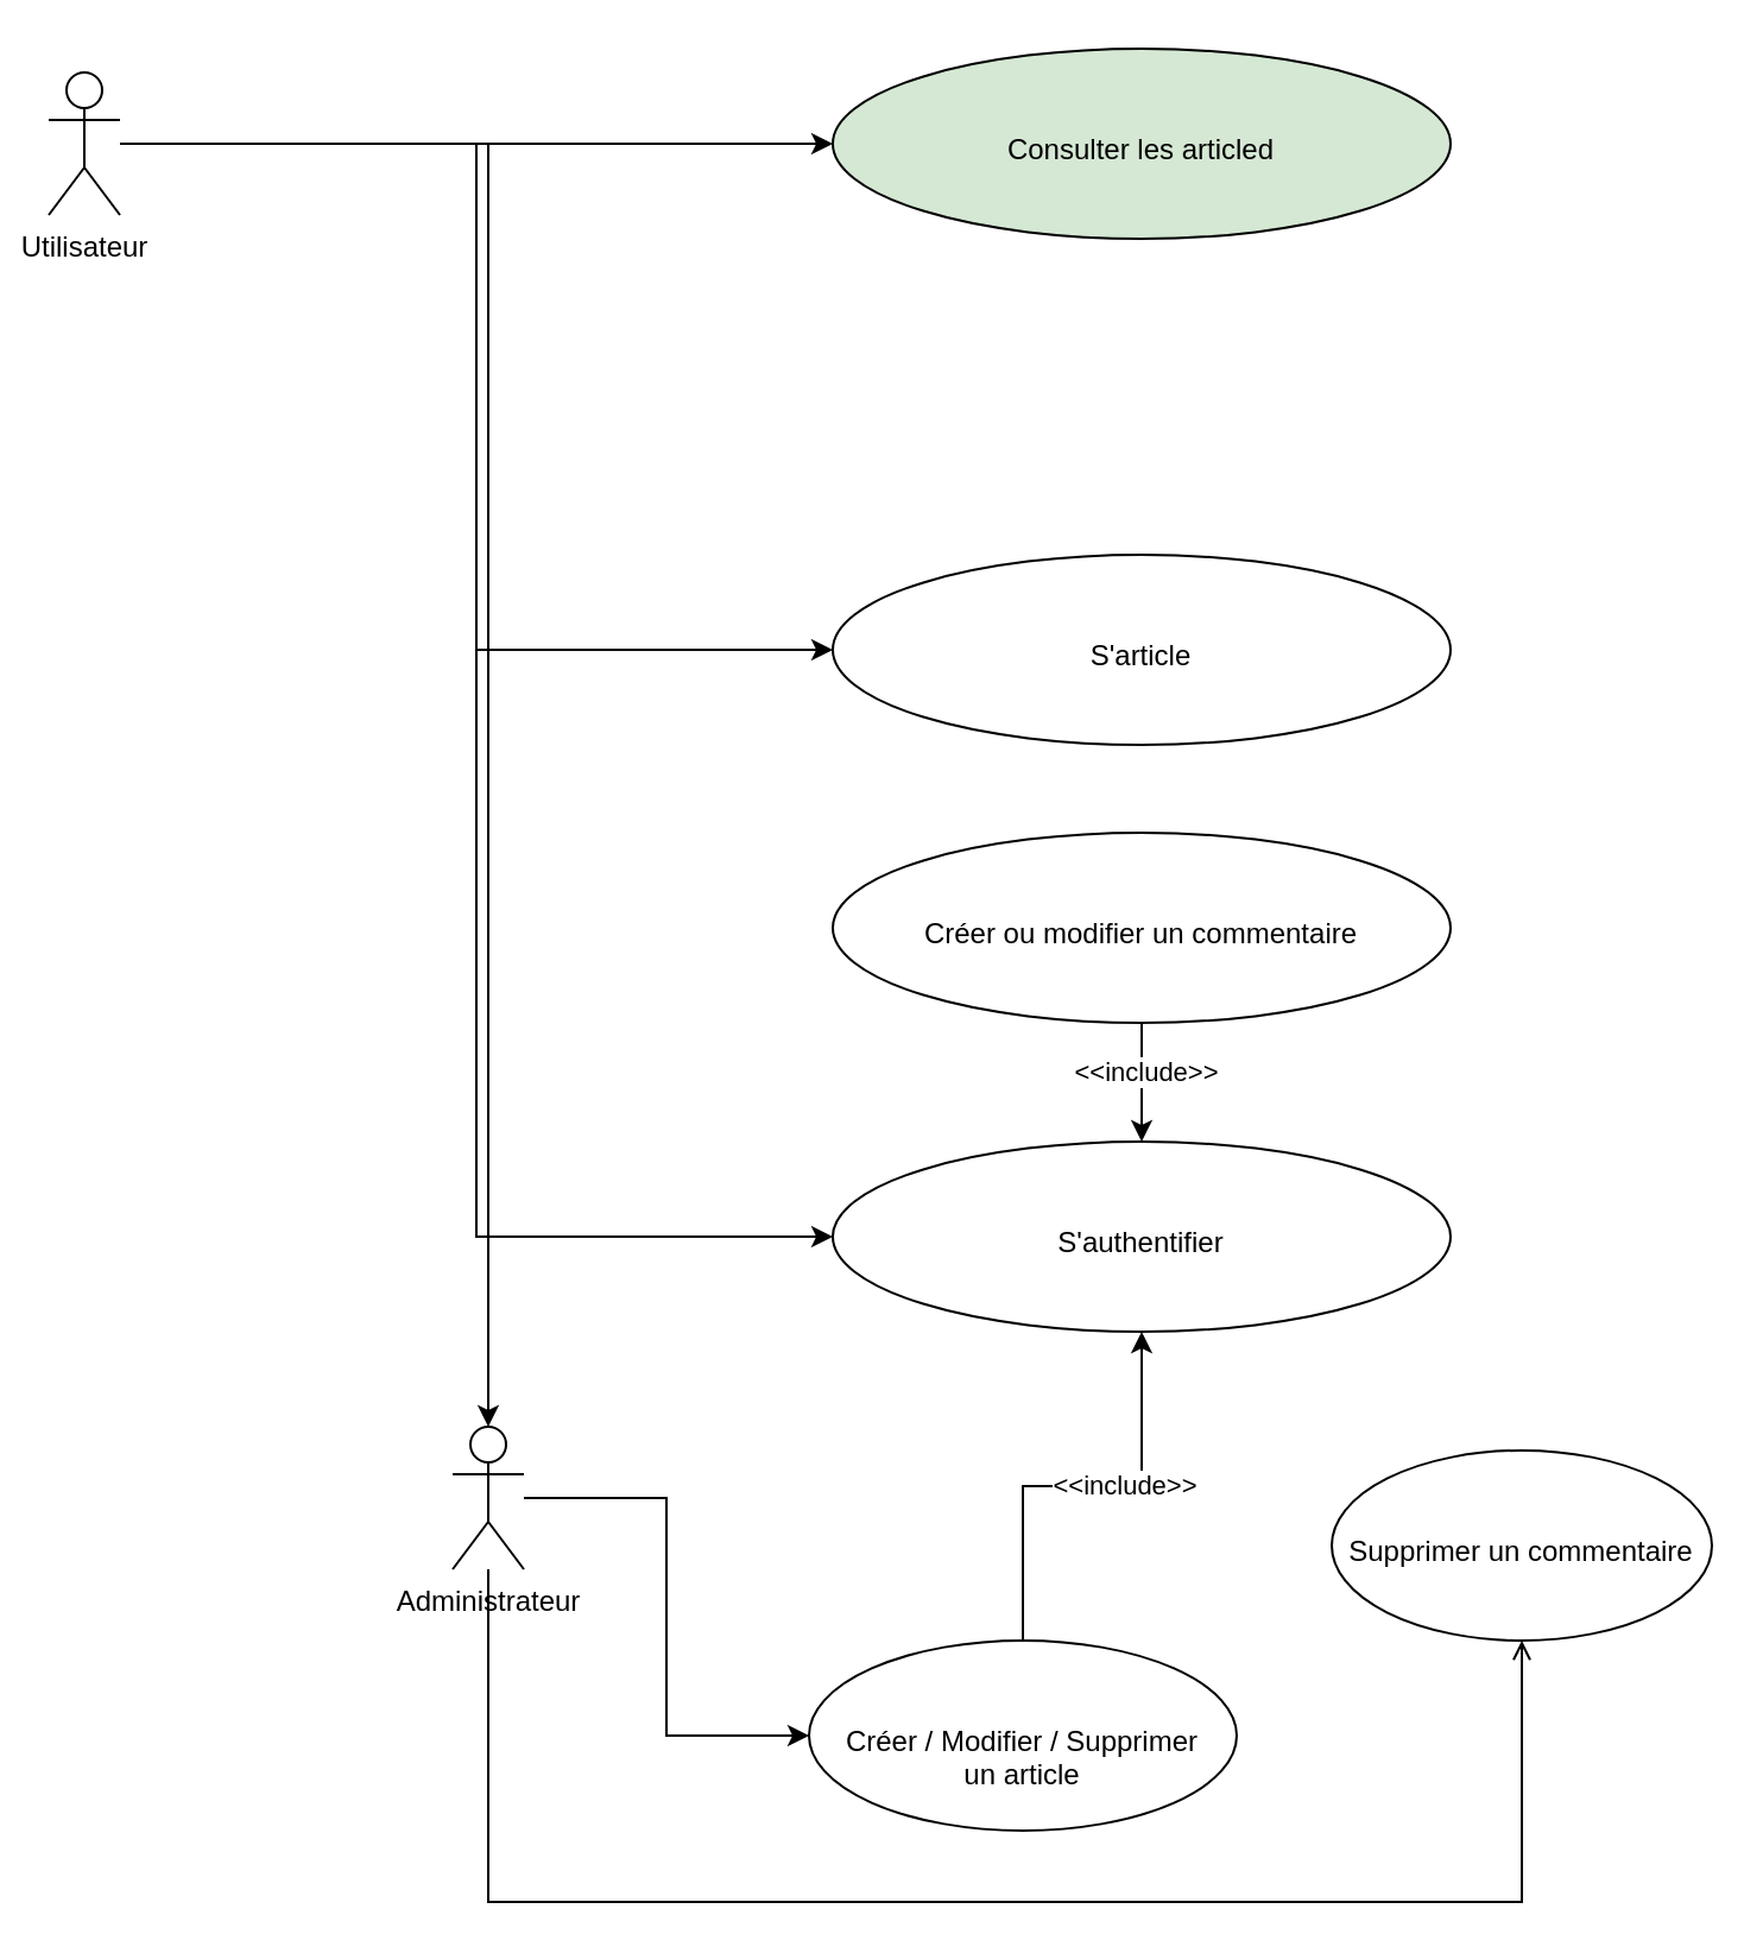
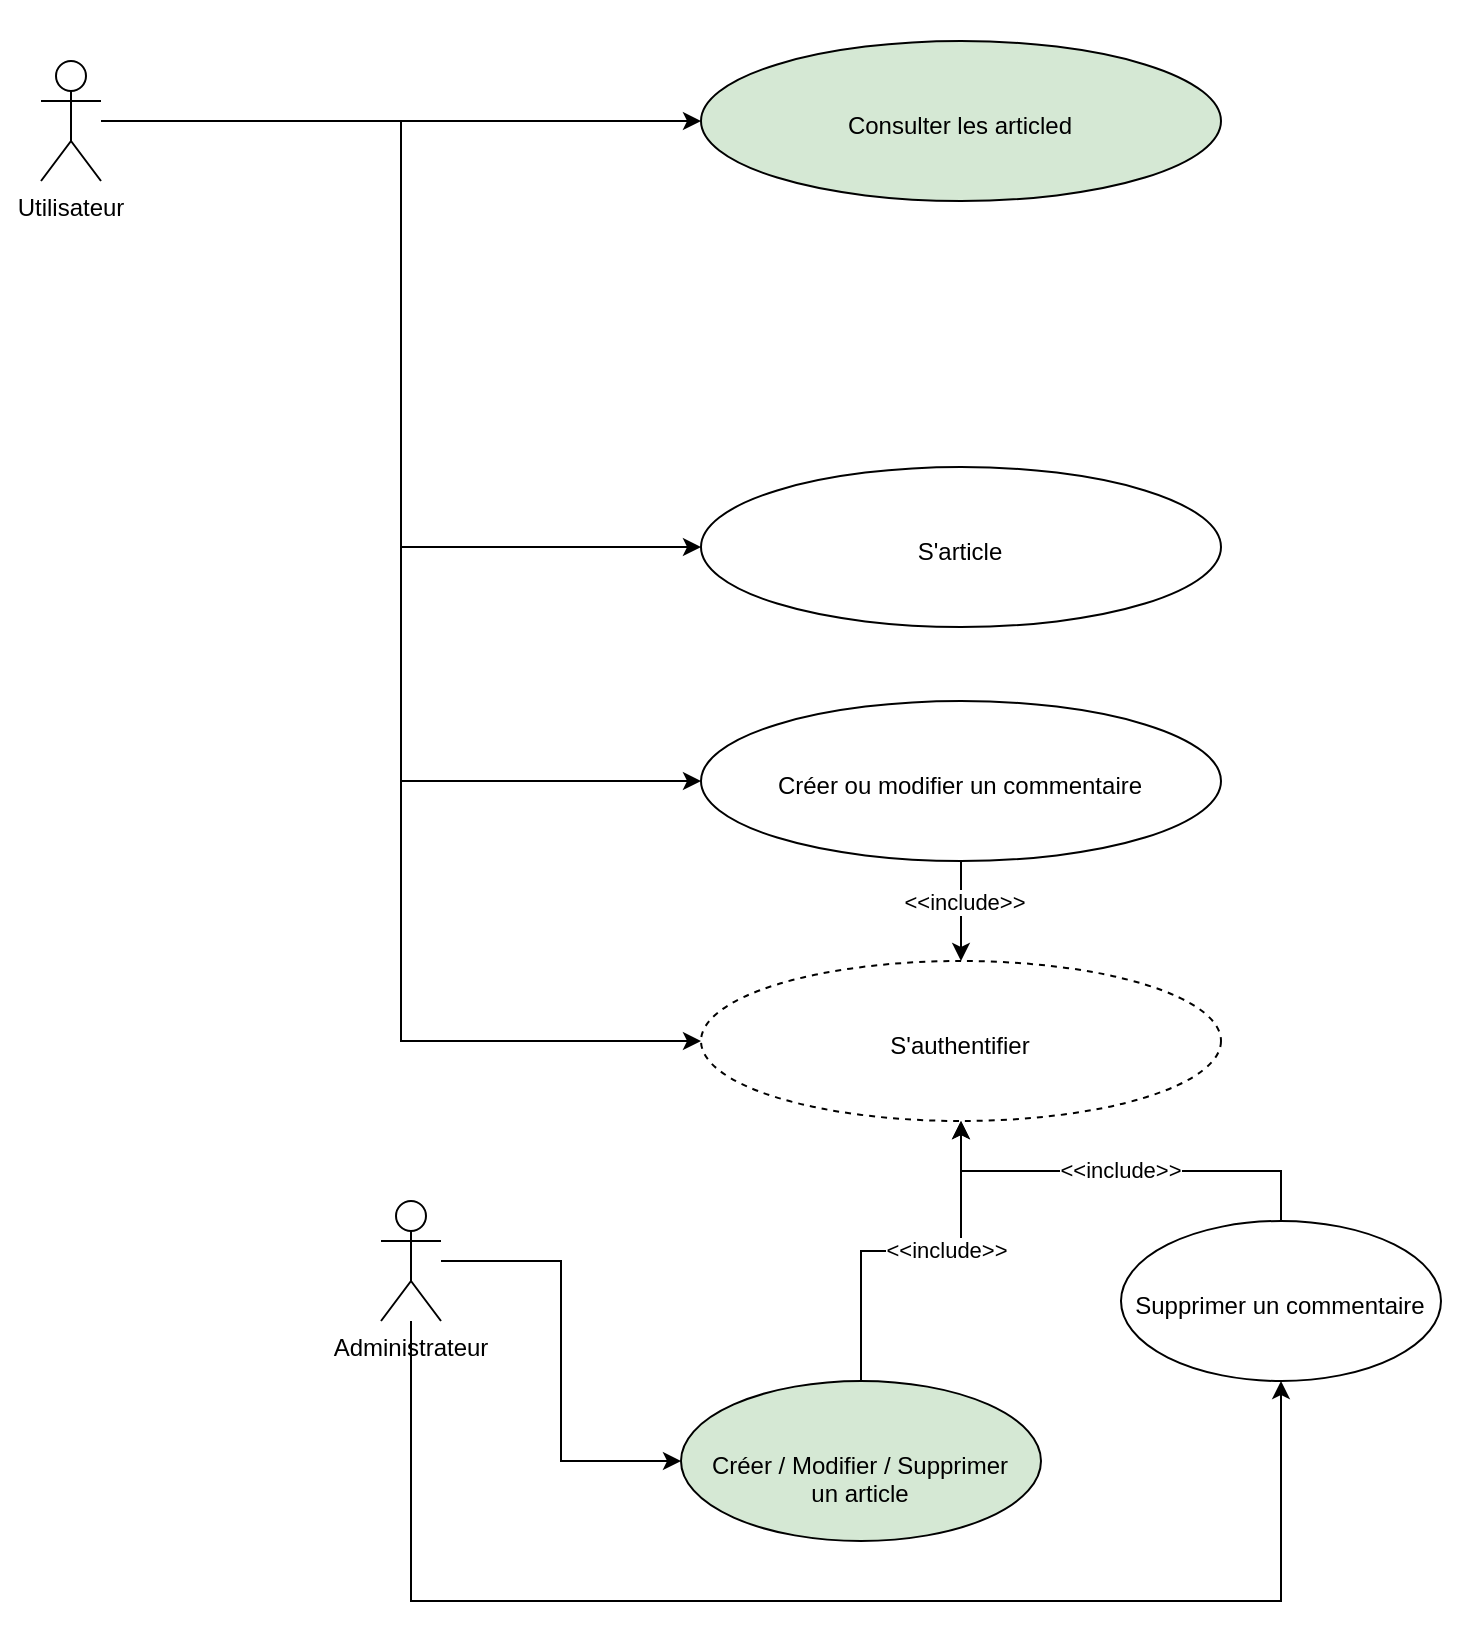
- <mxCell id="4" style="edgeStyle=orthogonalEdgeStyle;rounded=0;orthogonalLoop=1;jettySize=auto;html=1;" edge="1" parent="1" source="6" target="9"><mxGeometry relative="1" as="geometry" /></mxCell>
+ <mxCell id="4" style="edgeStyle=orthogonalEdgeStyle;rounded=0;orthogonalLoop=1;jettySize=auto;html=1;entryX=0;entryY=0.5;entryDx=0;entryDy=0;" edge="1" parent="1" source="6" target="14"><mxGeometry relative="1" as="geometry" /></mxCell>
- <mxCell id="15" value="&lt;br&gt;&lt;br&gt;S'authentifier" style="ellipse;whiteSpace=wrap;html=1;verticalAlign=top;" vertex="1" parent="1"><mxGeometry x="350" y="480" width="260" height="80" as="geometry" /></mxCell>
+ <mxCell id="15" value="&lt;br&gt;&lt;br&gt;S'authentifier" style="ellipse;whiteSpace=wrap;html=1;verticalAlign=top;dashed=1;" vertex="1" parent="1"><mxGeometry x="350" y="480" width="260" height="80" as="geometry" /></mxCell>
+ <mxCell id="16" value="&amp;lt;&amp;lt;include&amp;gt;&amp;gt;" style="edgeStyle=orthogonalEdgeStyle;rounded=0;orthogonalLoop=1;jettySize=auto;html=1;entryX=0.5;entryY=1;entryDx=0;entryDy=0;" edge="1" parent="1" source="17" target="15"><mxGeometry relative="1" as="geometry" /></mxCell>
- <mxCell id="8" style="edgeStyle=orthogonalEdgeStyle;rounded=0;orthogonalLoop=1;jettySize=auto;html=1;entryX=0.5;entryY=1;entryDx=0;entryDy=0;endArrow=open;" edge="1" parent="1" source="9" target="17"><mxGeometry relative="1" as="geometry"><Array as="points"><mxPoint x="205" y="800" /><mxPoint x="640" y="800" /></Array></mxGeometry></mxCell>
+ <mxCell id="8" style="edgeStyle=orthogonalEdgeStyle;rounded=0;orthogonalLoop=1;jettySize=auto;html=1;entryX=0.5;entryY=1;entryDx=0;entryDy=0;" edge="1" parent="1" source="9" target="17"><mxGeometry relative="1" as="geometry"><Array as="points"><mxPoint x="205" y="800" /><mxPoint x="640" y="800" /></Array></mxGeometry></mxCell>
- <mxCell id="20" value="&lt;br&gt;&lt;br&gt;Créer / Modifier / Supprimer&lt;br&gt;un article" style="ellipse;whiteSpace=wrap;html=1;verticalAlign=top;" vertex="1" parent="1"><mxGeometry x="340" y="690" width="180" height="80" as="geometry" /></mxCell>
+ <mxCell id="20" value="&lt;br&gt;&lt;br&gt;Créer / Modifier / Supprimer&lt;br&gt;un article" style="ellipse;whiteSpace=wrap;html=1;verticalAlign=top;fillColor=#d5e8d4;" vertex="1" parent="1"><mxGeometry x="340" y="690" width="180" height="80" as="geometry" /></mxCell>
